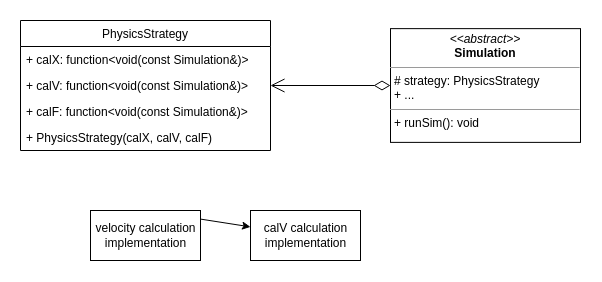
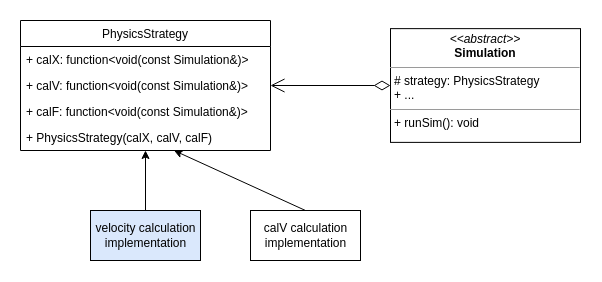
+ <mxCell id="7" style="edgeStyle=none;html=1;exitX=0.5;exitY=0;exitDx=0;exitDy=0;" edge="1" parent="1" source="8" target="6"><mxGeometry relative="1" as="geometry" /></mxCell>
- <mxCell id="9" style="edgeStyle=none;html=1;exitX=0.5;exitY=0;exitDx=0;exitDy=0;" edge="1" parent="1" source="10" target="8"><mxGeometry relative="1" as="geometry" /></mxCell>
+ <mxCell id="9" style="edgeStyle=none;html=1;exitX=0.5;exitY=0;exitDx=0;exitDy=0;" edge="1" parent="1" source="10" target="6"><mxGeometry relative="1" as="geometry" /></mxCell>
- <mxCell id="10" value="velocity calculation&lt;br style=&quot;border-color: var(--border-color);&quot;&gt;implementation" style="html=1;" vertex="1" parent="1"><mxGeometry x="90" y="210" width="110" height="50" as="geometry" /></mxCell>
+ <mxCell id="10" value="velocity calculation&lt;br style=&quot;border-color: var(--border-color);&quot;&gt;implementation" style="html=1;fillColor=#dae8fc;" vertex="1" parent="1"><mxGeometry x="90" y="210" width="110" height="50" as="geometry" /></mxCell>
